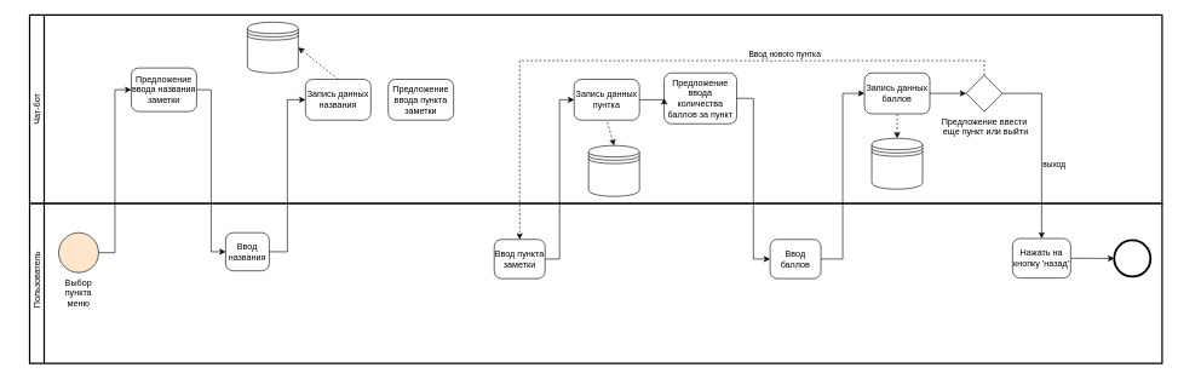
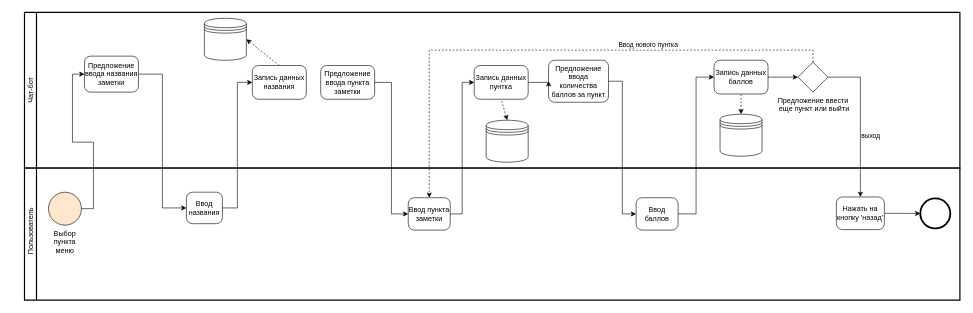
- <mxCell id="29" value="Предложение ввода названия заметки" style="points=[[0.25,0,0],[0.5,0,0],[0.75,0,0],[1,0.25,0],[1,0.5,0],[1,0.75,0],[0.75,1,0],[0.5,1,0],[0.25,1,0],[0,0.75,0],[0,0.5,0],[0,0.25,0]];shape=mxgraph.bpmn.task;whiteSpace=wrap;rectStyle=rounded;size=10;html=1;container=1;expand=0;collapsible=0;taskMarker=abstract;" parent="1" vertex="1"><mxGeometry x="180" y="93.13" width="90" height="60" as="geometry" /></mxCell>
+ <mxCell id="29" value="Предложение ввода названия заметки" style="points=[[0.25,0,0],[0.5,0,0],[0.75,0,0],[1,0.25,0],[1,0.5,0],[1,0.75,0],[0.75,1,0],[0.5,1,0],[0.25,1,0],[0,0.75,0],[0,0.5,0],[0,0.25,0]];shape=mxgraph.bpmn.task;whiteSpace=wrap;rectStyle=rounded;size=10;html=1;container=1;expand=0;collapsible=0;taskMarker=abstract;" parent="1" vertex="1"><mxGeometry x="140" y="93.13" width="90" height="60" as="geometry" /></mxCell>
+ <mxCell id="31" style="edgeStyle=orthogonalEdgeStyle;rounded=0;orthogonalLoop=1;jettySize=auto;html=1;exitX=1;exitY=0.5;exitDx=0;exitDy=0;exitPerimeter=0;entryX=0;entryY=0.5;entryDx=0;entryDy=0;entryPerimeter=0;" parent="1" source="4" target="23" edge="1"><mxGeometry relative="1" as="geometry" /></mxCell>
